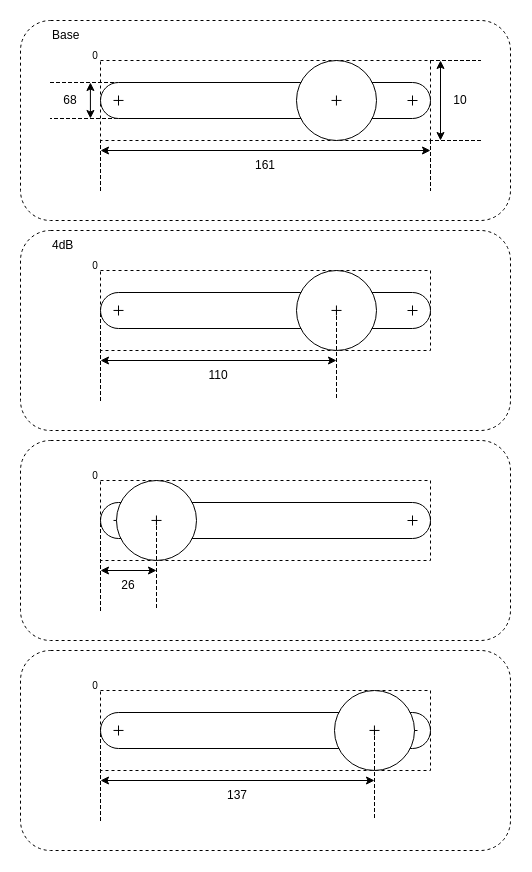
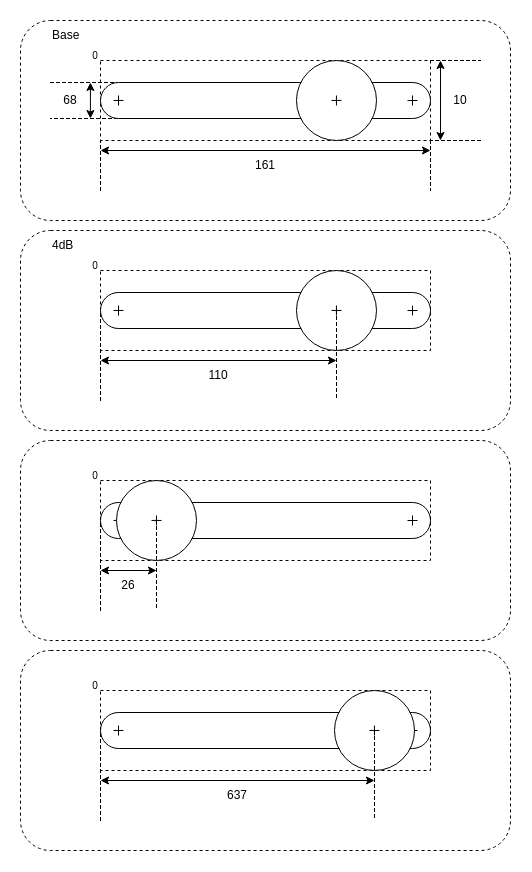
- <mxCell id="62" value="137" style="text;html=1;align=center;verticalAlign=middle;whiteSpace=wrap;rounded=0;" parent="1" vertex="1"><mxGeometry y="780" width="274" height="30" as="geometry" x="100" /></mxCell>
+ <mxCell id="62" value="637" style="text;html=1;align=center;verticalAlign=middle;whiteSpace=wrap;rounded=0;" parent="1" vertex="1"><mxGeometry y="780" width="274" height="30" as="geometry" x="100" /></mxCell>
